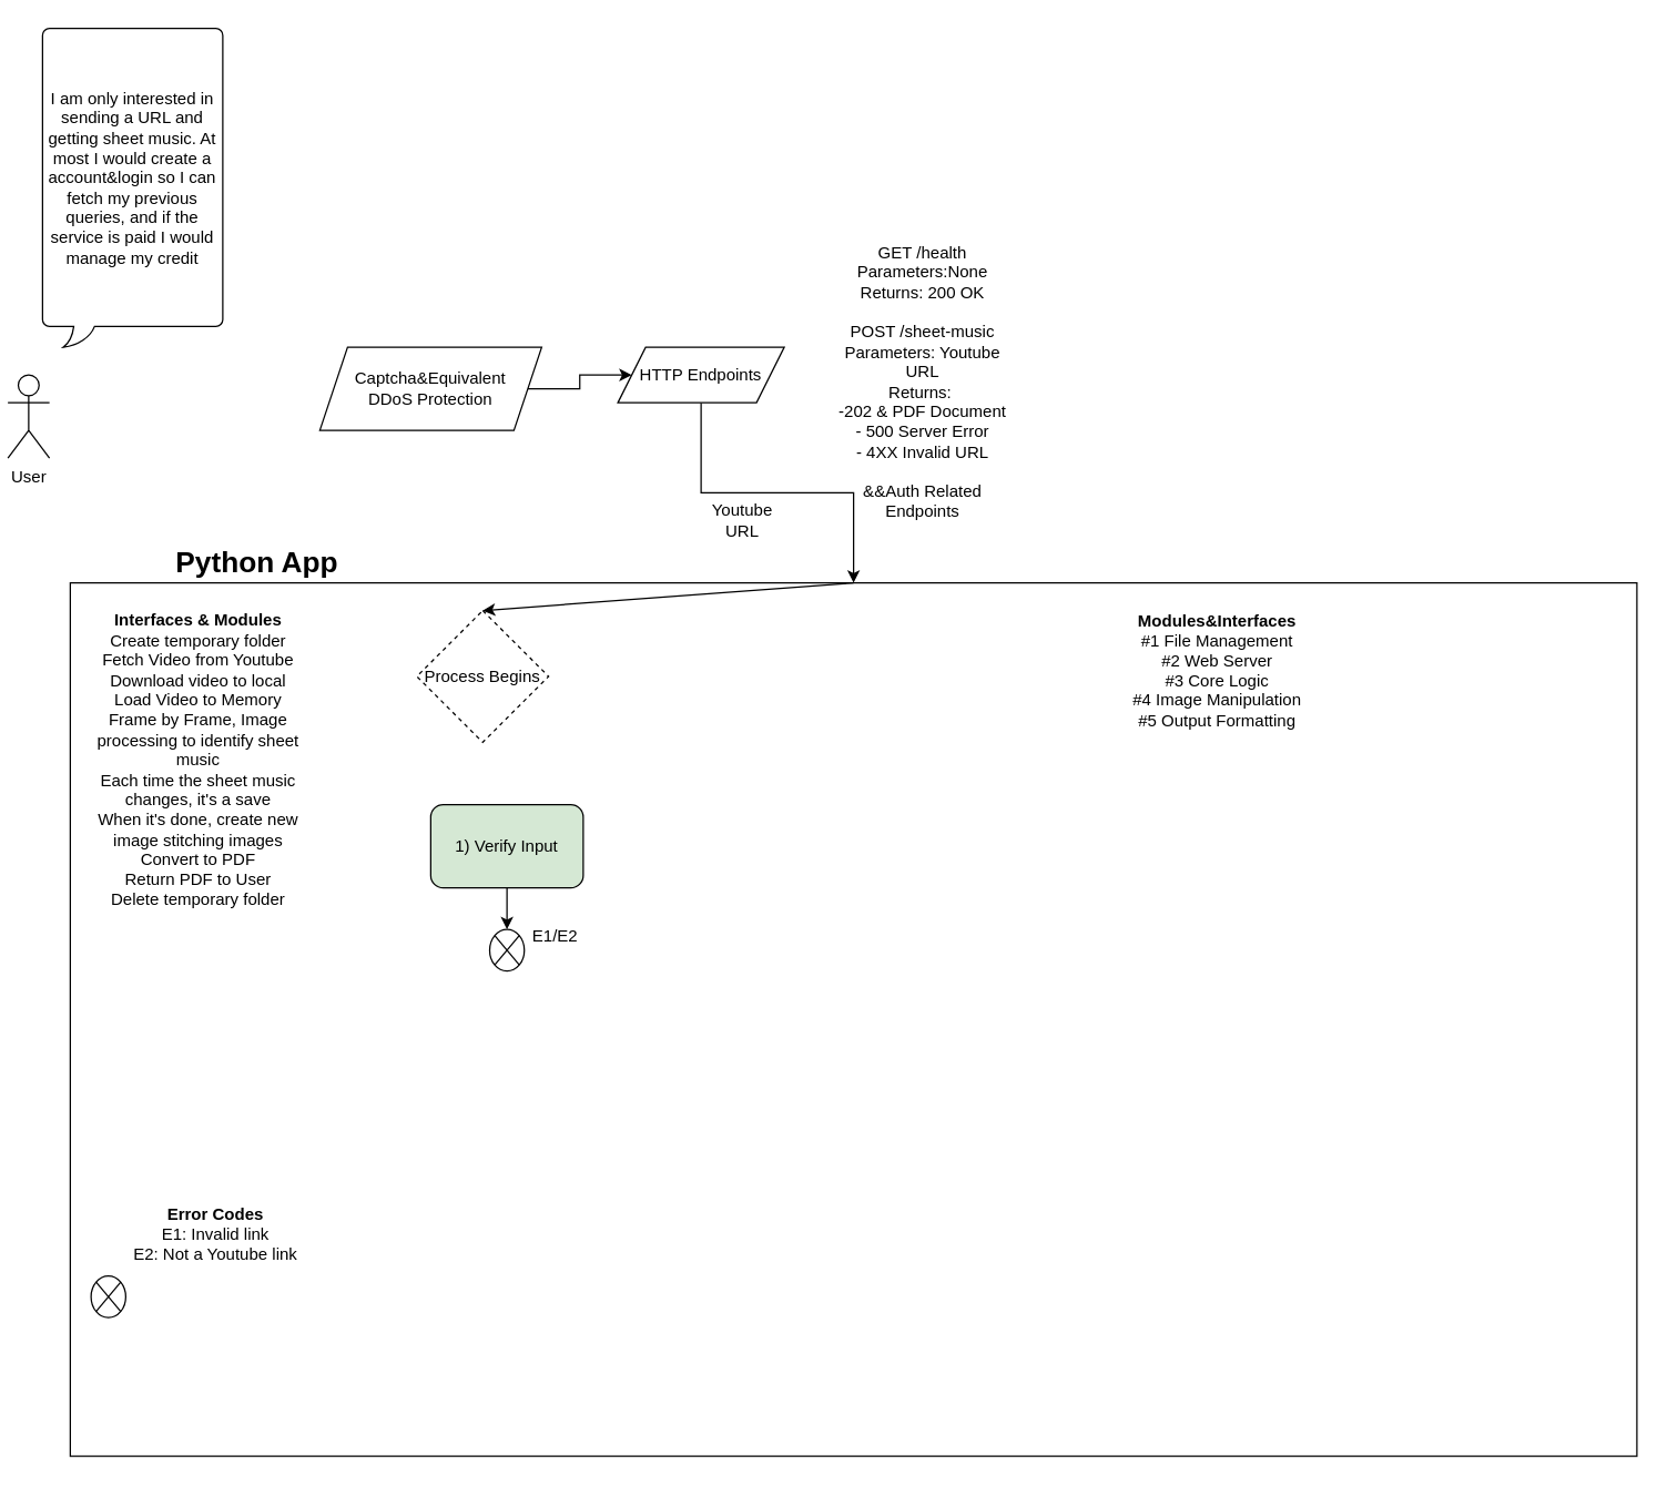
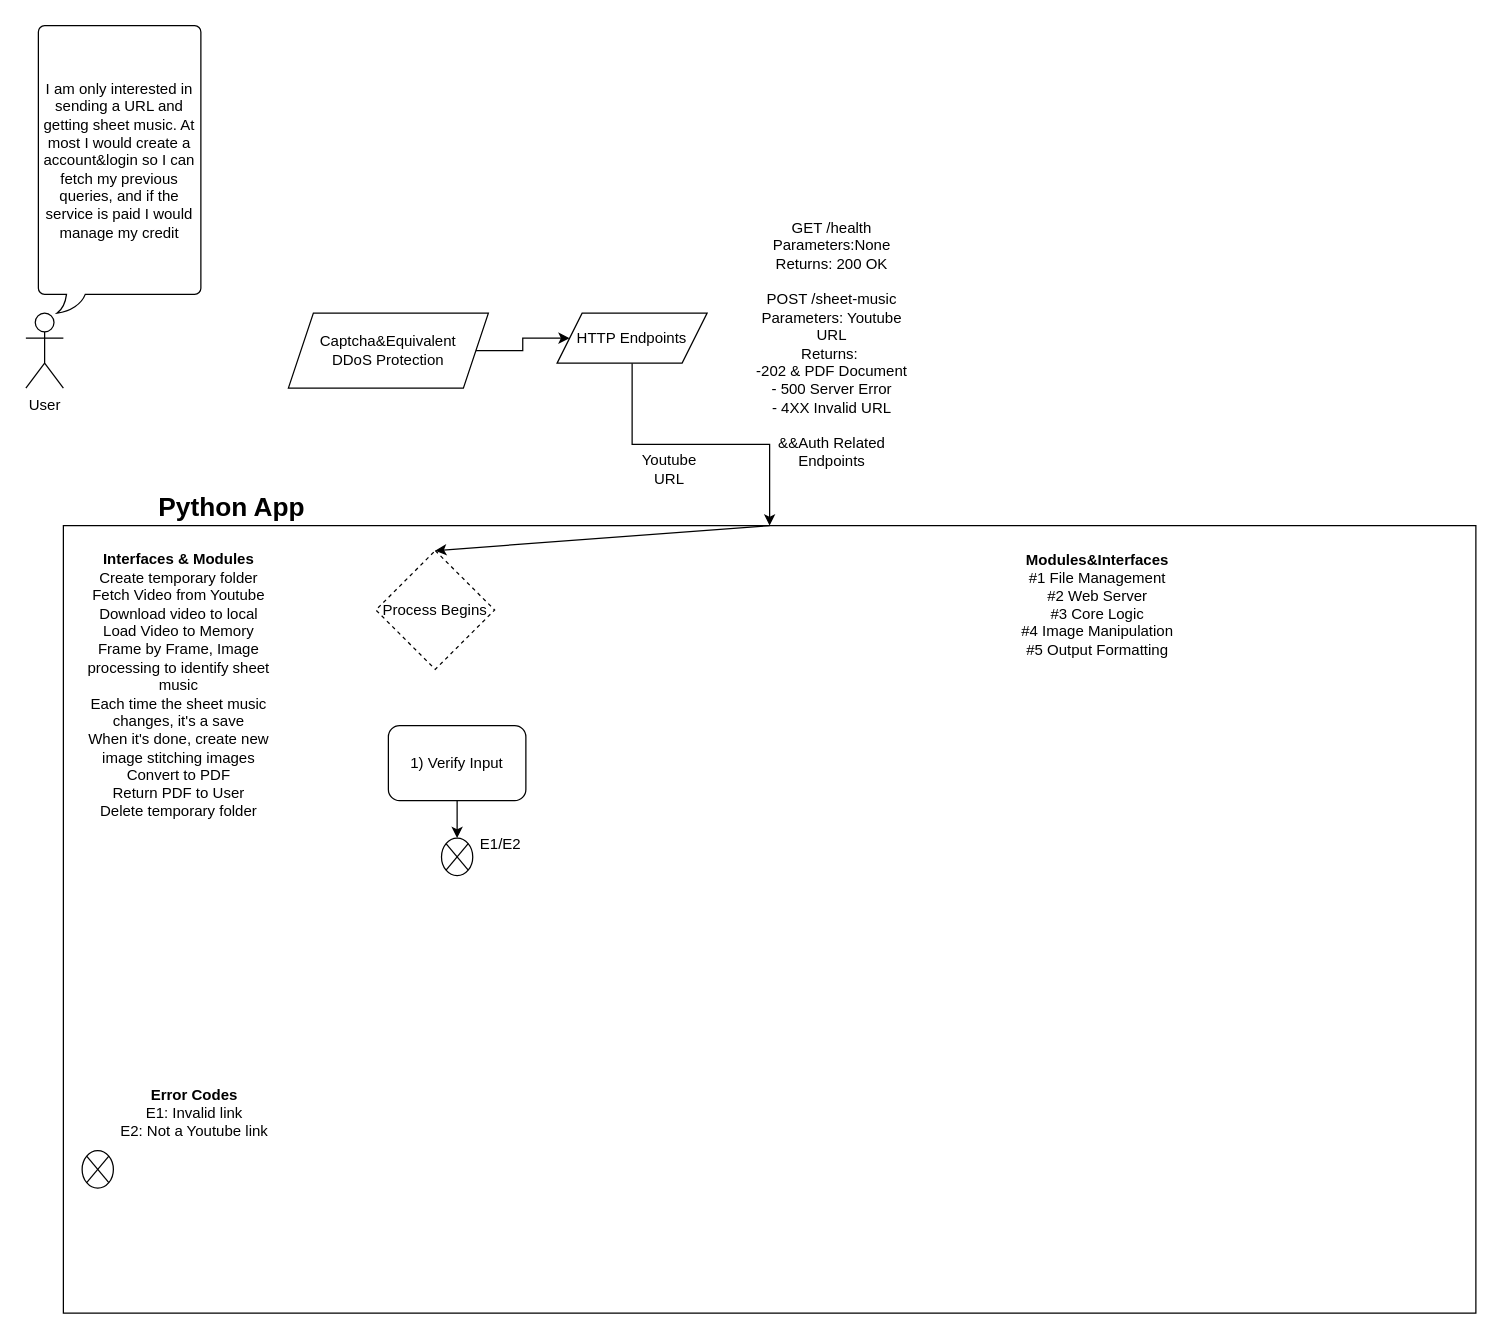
- <mxCell id="2" value="User" style="shape=umlActor;verticalLabelPosition=bottom;verticalAlign=top;html=1;outlineConnect=0;" parent="1" vertex="1"><mxGeometry x="5" y="270" width="30" height="60" as="geometry" /></mxCell>
+ <mxCell id="2" value="User" style="shape=umlActor;verticalLabelPosition=bottom;verticalAlign=top;html=1;outlineConnect=0;" parent="1" vertex="1"><mxGeometry y="250" width="30" height="60" as="geometry" x="20" /></mxCell>
- <mxCell id="17" value="1) Verify Input" style="rounded=1;whiteSpace=wrap;html=1;fillColor=#d5e8d4;" vertex="1" parent="1"><mxGeometry x="310" y="580" width="110" height="60" as="geometry" /></mxCell>
+ <mxCell id="17" value="1) Verify Input" style="rounded=1;whiteSpace=wrap;html=1;" vertex="1" parent="1"><mxGeometry x="310" y="580" width="110" height="60" as="geometry" /></mxCell>
